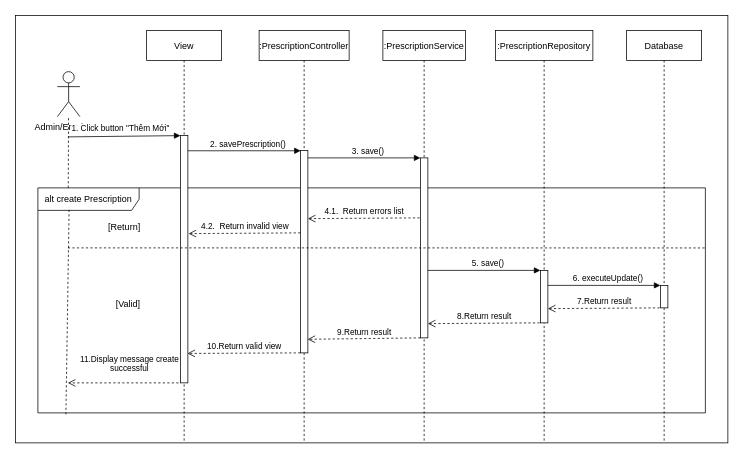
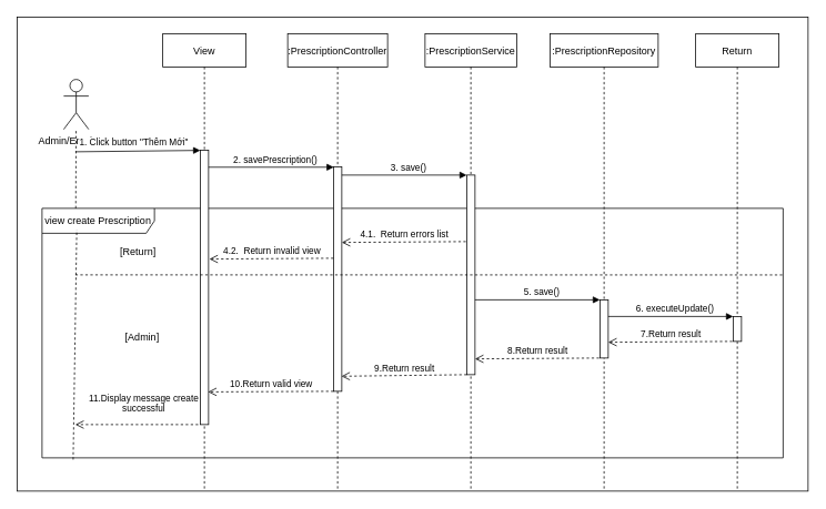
- <mxCell id="20" value="Database" style="shape=umlLifeline;perimeter=lifelinePerimeter;container=1;collapsible=0;recursiveResize=0;rounded=0;shadow=0;strokeWidth=1;" parent="1" vertex="1"><mxGeometry x="835" y="40" width="100" height="550" as="geometry" /></mxCell>
+ <mxCell id="20" value="Return" style="shape=umlLifeline;perimeter=lifelinePerimeter;container=1;collapsible=0;recursiveResize=0;rounded=0;shadow=0;strokeWidth=1;" parent="1" vertex="1"><mxGeometry x="835" y="40" width="100" height="550" as="geometry" /></mxCell>
- <mxCell id="3" value="alt create Prescription" style="shape=umlFrame;whiteSpace=wrap;html=1;width=135;height=30;" parent="1" vertex="1"><mxGeometry x="50" y="250" width="890" height="300" as="geometry" /></mxCell>
+ <mxCell id="3" value="view create Prescription" style="shape=umlFrame;whiteSpace=wrap;html=1;width=135;height=30;" parent="1" vertex="1"><mxGeometry x="50" y="250" width="890" height="300" as="geometry" /></mxCell>
- <mxCell id="26" value="[Valid]" style="text;html=1;align=center;verticalAlign=middle;resizable=0;points=[];autosize=1;strokeColor=none;fillColor=none;" parent="1" vertex="1"><mxGeometry x="140" y="390" width="60" height="30" as="geometry" /></mxCell>
+ <mxCell id="26" value="[Admin]" style="text;html=1;align=center;verticalAlign=middle;resizable=0;points=[];autosize=1;strokeColor=none;fillColor=none;" parent="1" vertex="1"><mxGeometry x="140" y="390" width="60" height="30" as="geometry" /></mxCell>
